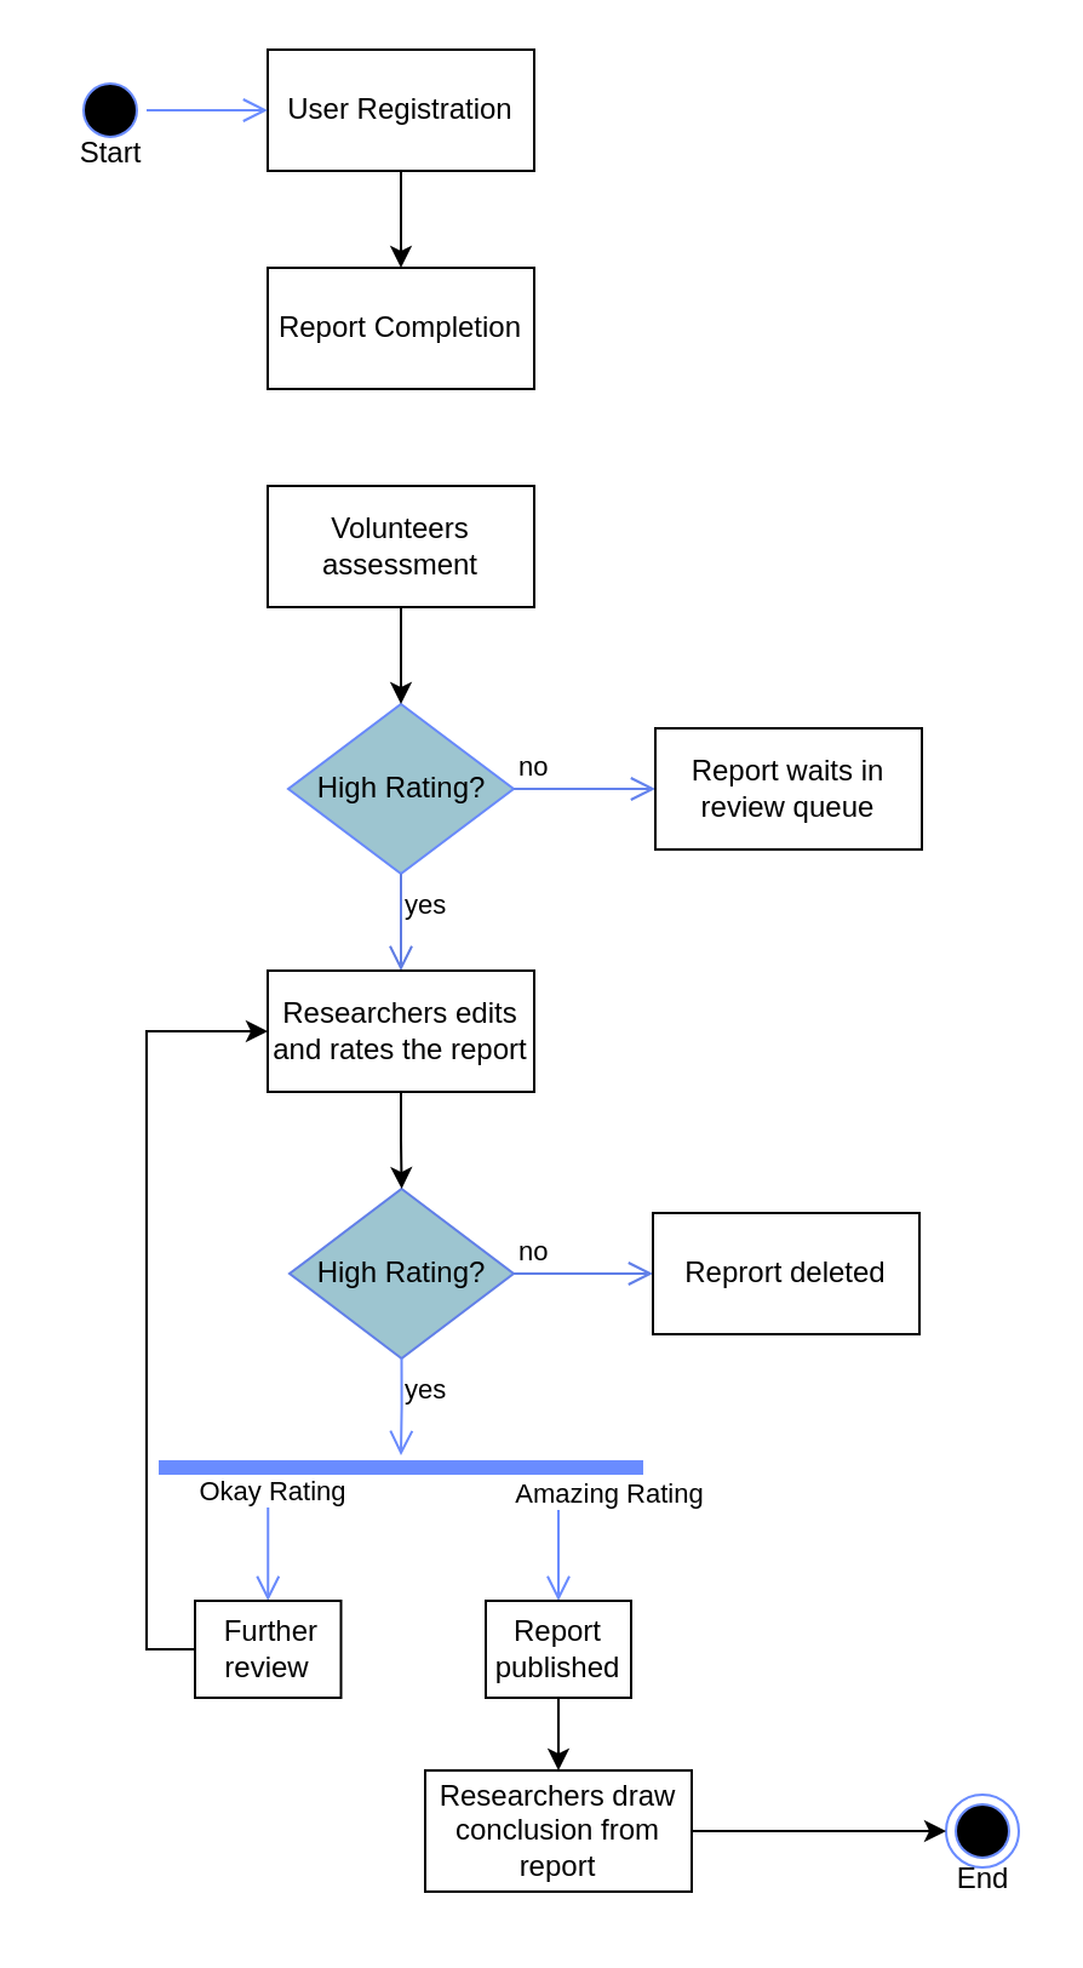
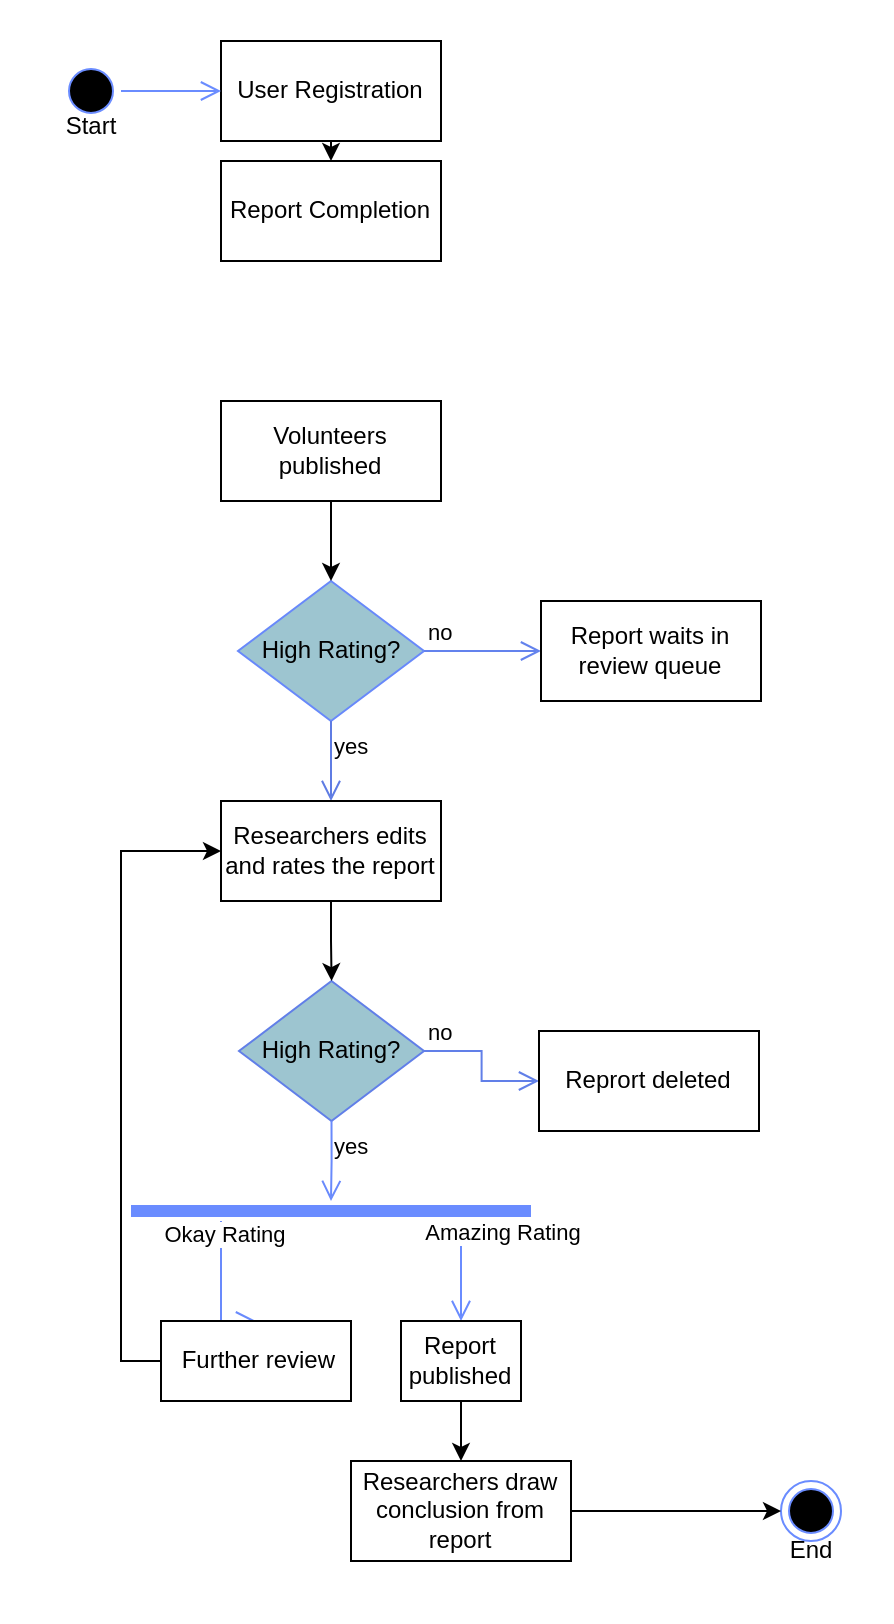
- <mxCell id="7" value="Report Completion" style="html=1;whiteSpace=wrap;" parent="2" vertex="1"><mxGeometry x="90" y="90" width="110" height="50" as="geometry" /></mxCell>
+ <mxCell id="7" value="Report Completion" style="html=1;whiteSpace=wrap;" parent="2" vertex="1"><mxGeometry x="90" y="60" width="110" height="50" as="geometry" /></mxCell>
- <mxCell id="9" value="Volunteers assessment" style="html=1;whiteSpace=wrap;" parent="2" vertex="1"><mxGeometry x="90" y="180" width="110" height="50" as="geometry" /></mxCell>
+ <mxCell id="9" value="Volunteers published" style="html=1;whiteSpace=wrap;" parent="2" vertex="1"><mxGeometry x="90" y="180" width="110" height="50" as="geometry" /></mxCell>
- <mxCell id="20" value="Reprort deleted" style="html=1;whiteSpace=wrap;" parent="2" vertex="1"><mxGeometry x="249" y="480" width="110" height="50" as="geometry" /></mxCell>
+ <mxCell id="20" value="Reprort deleted" style="html=1;whiteSpace=wrap;" parent="2" vertex="1"><mxGeometry x="249" y="495" width="110" height="50" as="geometry" /></mxCell>
- <mxCell id="28" value="&amp;nbsp;Further review" style="html=1;whiteSpace=wrap;" parent="2" vertex="1"><mxGeometry x="60" y="640" width="60.25" height="40" as="geometry" /></mxCell>
+ <mxCell id="28" value="&amp;nbsp;Further review" style="html=1;whiteSpace=wrap;" parent="2" vertex="1"><mxGeometry x="60" y="640" width="95" height="40" as="geometry" /></mxCell>
